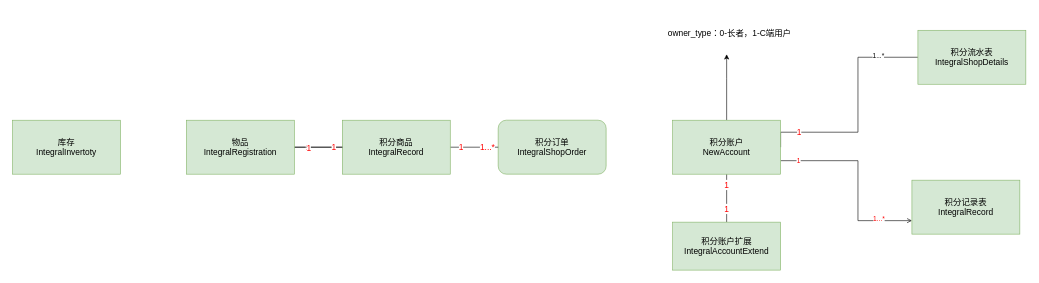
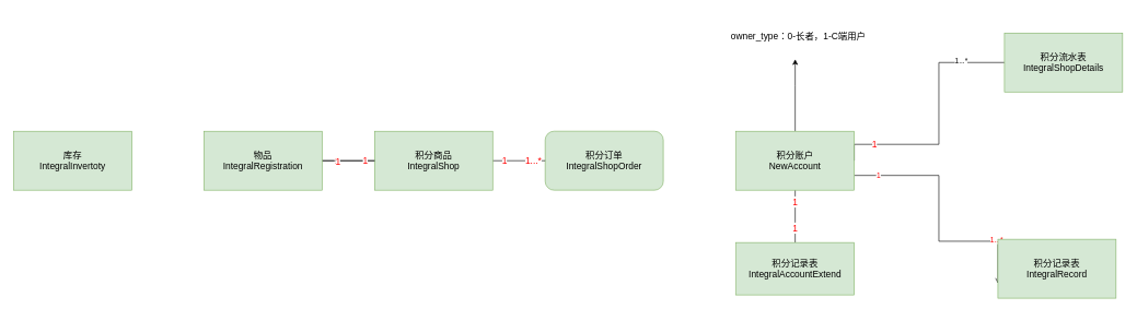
- <mxCell id="18" value="&lt;div&gt;&lt;span style=&quot;font-size: 14px;&quot;&gt;积分商品&lt;/span&gt;&lt;/div&gt;&lt;span style=&quot;font-size: 14px;&quot;&gt;IntegralRecord&lt;/span&gt;" style="rounded=0;whiteSpace=wrap;html=1;fillColor=#d5e8d4;strokeColor=#82b366;" vertex="1" parent="1"><mxGeometry x="570" y="200" width="180" height="90" as="geometry" /></mxCell>
+ <mxCell id="18" value="&lt;div&gt;&lt;span style=&quot;font-size: 14px;&quot;&gt;积分商品&lt;/span&gt;&lt;/div&gt;&lt;span style=&quot;font-size: 14px;&quot;&gt;IntegralShop&lt;/span&gt;" style="rounded=0;whiteSpace=wrap;html=1;fillColor=#d5e8d4;strokeColor=#82b366;" vertex="1" parent="1"><mxGeometry x="570" y="200" width="180" height="90" as="geometry" /></mxCell>
- <mxCell id="20" value="&lt;div&gt;&lt;span style=&quot;font-size: 14px;&quot;&gt;积分记录表&lt;/span&gt;&lt;/div&gt;&lt;div&gt;&lt;span style=&quot;font-size: 14px;&quot;&gt;IntegralRecord&lt;/span&gt;&lt;/div&gt;" style="rounded=0;whiteSpace=wrap;html=1;fillColor=#d5e8d4;strokeColor=#82b366;" vertex="1" parent="1"><mxGeometry x="1520" y="300" width="180" height="90" as="geometry" /></mxCell>
+ <mxCell id="20" value="&lt;div&gt;&lt;span style=&quot;font-size: 14px;&quot;&gt;积分记录表&lt;/span&gt;&lt;/div&gt;&lt;div&gt;&lt;span style=&quot;font-size: 14px;&quot;&gt;IntegralRecord&lt;/span&gt;&lt;/div&gt;" style="rounded=0;whiteSpace=wrap;html=1;fillColor=#d5e8d4;strokeColor=#82b366;" vertex="1" parent="1"><mxGeometry x="1520" y="365" width="180" height="90" as="geometry" /></mxCell>
- <mxCell id="13" value="&lt;div&gt;&lt;span style=&quot;font-size: 14px;&quot;&gt;积分账户扩展&lt;/span&gt;&lt;/div&gt;&lt;div&gt;&lt;span style=&quot;font-size: 14px; background-color: transparent; color: light-dark(rgb(0, 0, 0), rgb(255, 255, 255));&quot;&gt;IntegralAccountExtend&lt;/span&gt;&lt;/div&gt;" style="rounded=0;whiteSpace=wrap;html=1;fillColor=#d5e8d4;strokeColor=#82b366;" vertex="1" parent="1"><mxGeometry x="1121" y="370" width="180" height="80" as="geometry" /></mxCell>
+ <mxCell id="13" value="&lt;div&gt;&lt;span style=&quot;font-size: 14px;&quot;&gt;积分记录表&lt;/span&gt;&lt;/div&gt;&lt;div&gt;&lt;span style=&quot;font-size: 14px; background-color: transparent; color: light-dark(rgb(0, 0, 0), rgb(255, 255, 255));&quot;&gt;IntegralAccountExtend&lt;/span&gt;&lt;/div&gt;" style="rounded=0;whiteSpace=wrap;html=1;fillColor=#d5e8d4;strokeColor=#82b366;" vertex="1" parent="1"><mxGeometry x="1121" y="370" width="180" height="80" as="geometry" /></mxCell>
